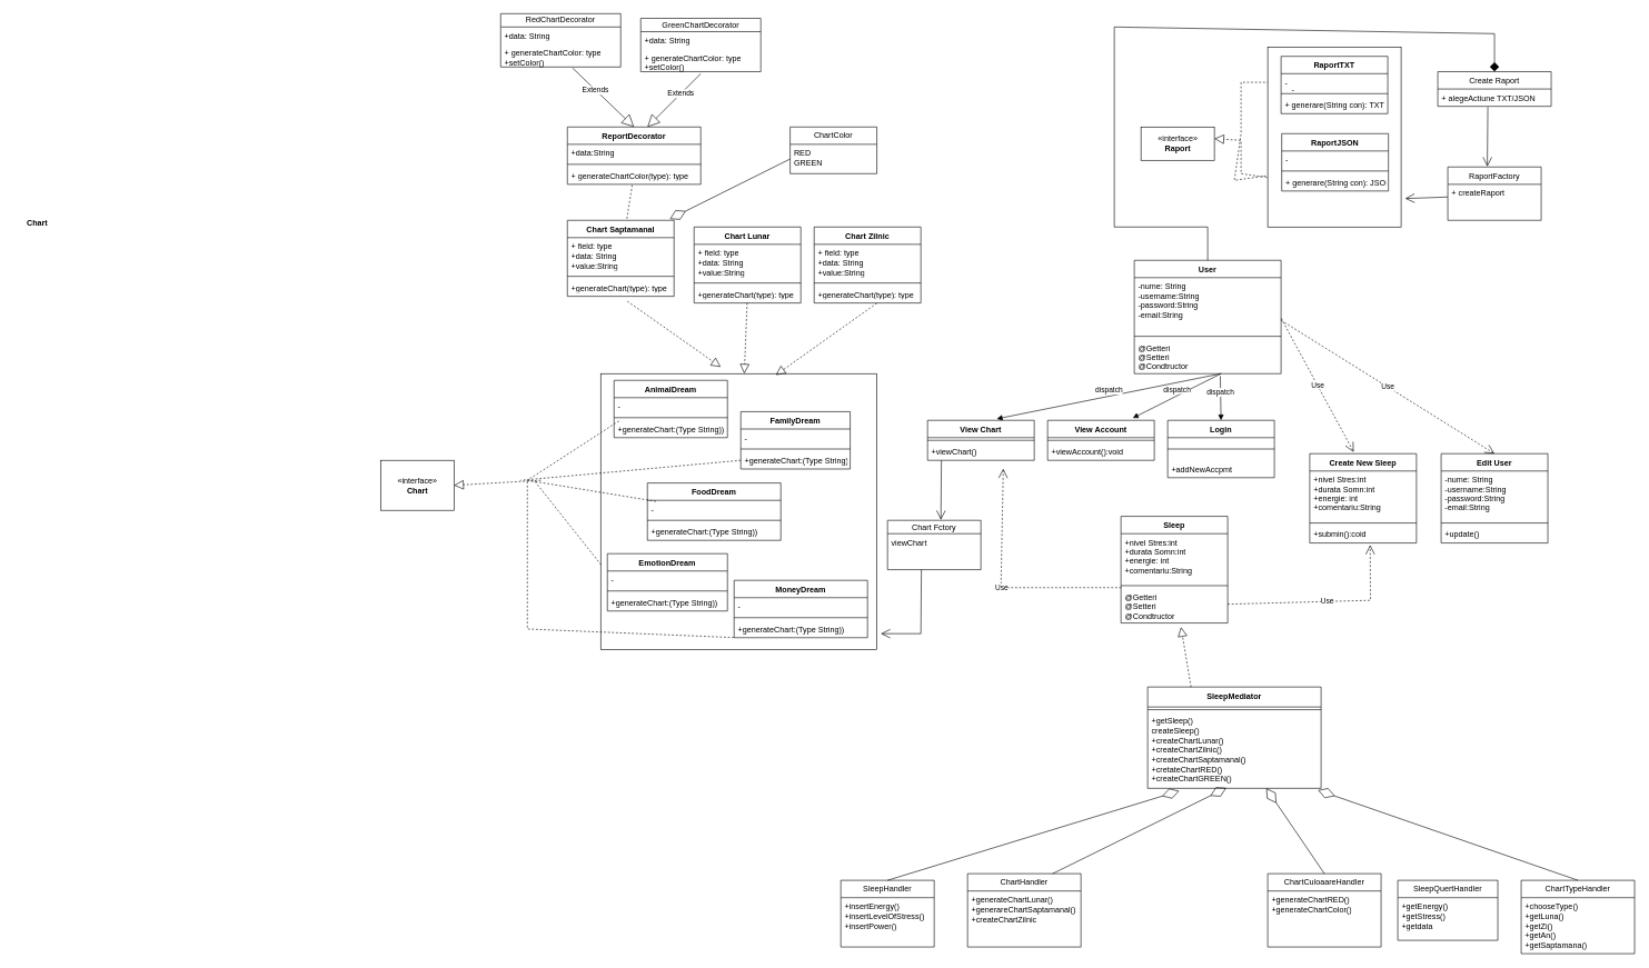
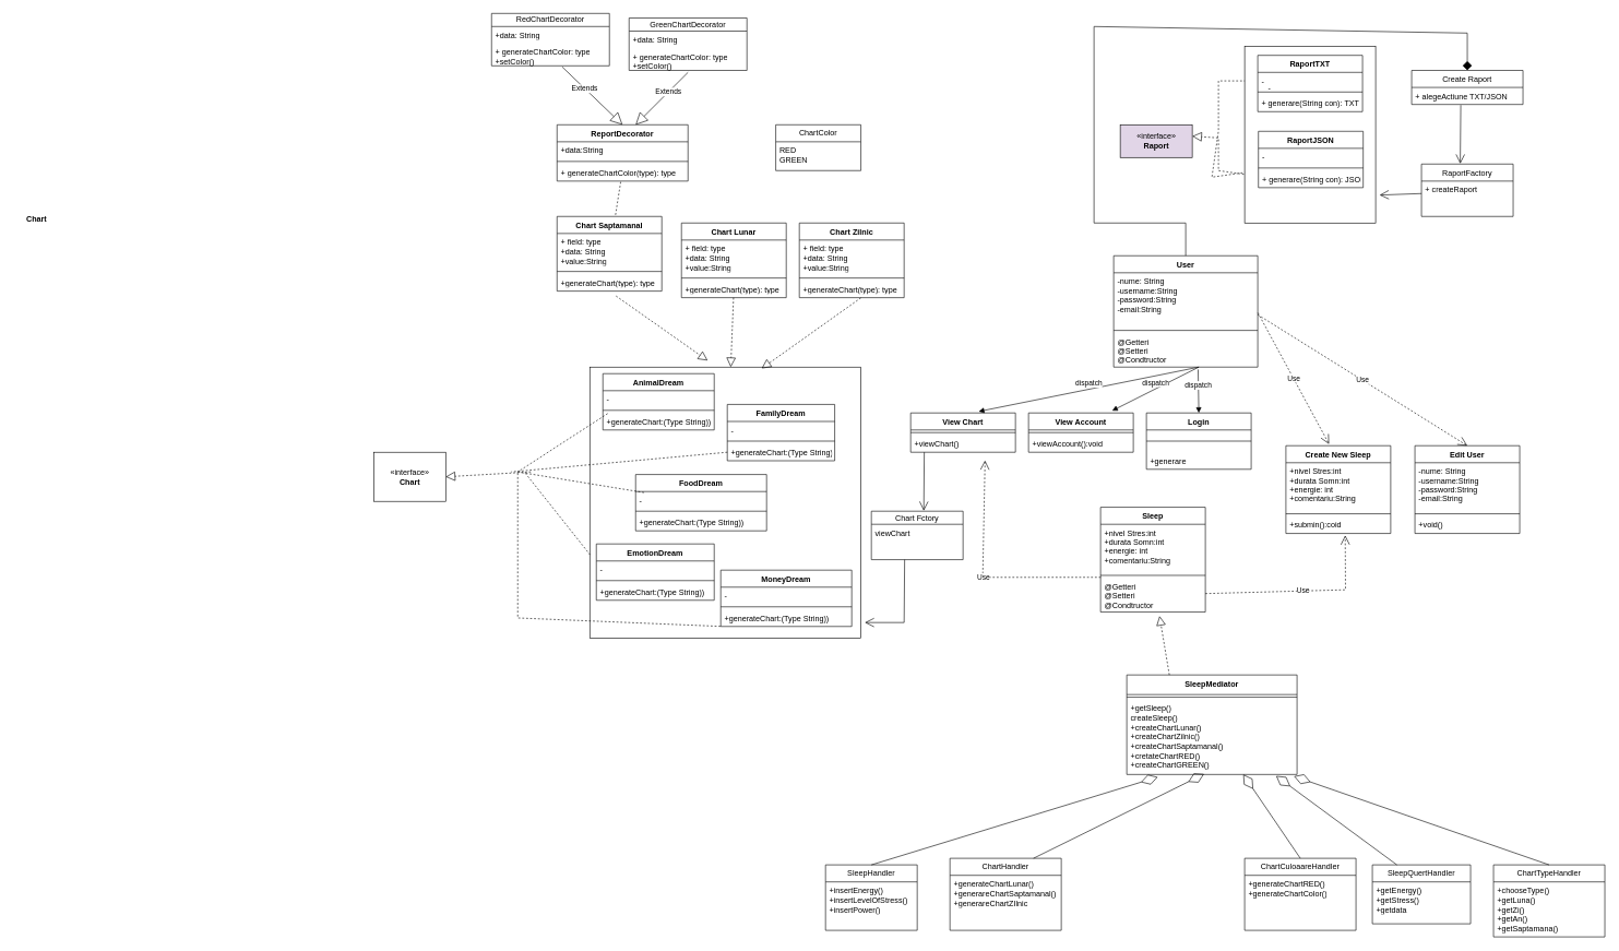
- <mxCell id="2" value="«interface»&lt;br&gt;&lt;b&gt;Raport&lt;/b&gt;" style="html=1;" parent="1" vertex="1"><mxGeometry x="1710" y="190" width="110" height="50" as="geometry" /></mxCell>
+ <mxCell id="2" value="«interface»&lt;br&gt;&lt;b&gt;Raport&lt;/b&gt;" style="html=1;fillColor=#e1d5e7;" parent="1" vertex="1"><mxGeometry x="1710" y="190" width="110" height="50" as="geometry" /></mxCell>
- <mxCell id="116" value="" style="endArrow=diamondThin;endFill=0;endSize=24;html=1;rounded=0;entryX=0.96;entryY=-0.018;entryDx=0;entryDy=0;entryPerimeter=0;exitX=0;exitY=0.5;exitDx=0;exitDy=0;" edge="1" parent="1" source="115" target="86"><mxGeometry width="160" relative="1" as="geometry"><mxPoint x="1030" y="350" as="sourcePoint" /><mxPoint x="1190" y="350" as="targetPoint" /></mxGeometry></mxCell>
- <mxCell id="27" value="+addNewAccpmt" style="text;strokeColor=none;fillColor=none;align=left;verticalAlign=top;spacingLeft=4;spacingRight=4;overflow=hidden;rotatable=0;points=[[0,0.5],[1,0.5]];portConstraint=eastwest;" parent="25" vertex="1"><mxGeometry y="60" width="160" height="26" as="geometry" /></mxCell>
+ <mxCell id="27" value="+generare" style="text;strokeColor=none;fillColor=none;align=left;verticalAlign=top;spacingLeft=4;spacingRight=4;overflow=hidden;rotatable=0;points=[[0,0.5],[1,0.5]];portConstraint=eastwest;" parent="25" vertex="1"><mxGeometry y="60" width="160" height="26" as="geometry" /></mxCell>
- <mxCell id="45" value="+update()" style="text;strokeColor=none;fillColor=none;align=left;verticalAlign=top;spacingLeft=4;spacingRight=4;overflow=hidden;rotatable=0;points=[[0,0.5],[1,0.5]];portConstraint=eastwest;" parent="42" vertex="1"><mxGeometry y="108" width="160" height="26" as="geometry" /></mxCell>
+ <mxCell id="45" value="+void()" style="text;strokeColor=none;fillColor=none;align=left;verticalAlign=top;spacingLeft=4;spacingRight=4;overflow=hidden;rotatable=0;points=[[0,0.5],[1,0.5]];portConstraint=eastwest;" parent="42" vertex="1"><mxGeometry y="108" width="160" height="26" as="geometry" /></mxCell>
+ <mxCell id="134" value="" style="endArrow=diamondThin;endFill=0;endSize=24;html=1;rounded=0;exitX=0.25;exitY=0;exitDx=0;exitDy=0;entryX=0.877;entryY=1.019;entryDx=0;entryDy=0;entryPerimeter=0;" edge="1" parent="1" source="126" target="119"><mxGeometry width="160" relative="1" as="geometry"><mxPoint x="2005" y="1330" as="sourcePoint" /><mxPoint x="1870" y="1180" as="targetPoint" /></mxGeometry></mxCell>
- <mxCell id="123" value="+generateChartLunar()&lt;br&gt;+generareChartSaptamanal()&lt;br&gt;+createChartZilnic" style="text;strokeColor=none;fillColor=none;align=left;verticalAlign=top;spacingLeft=4;spacingRight=4;overflow=hidden;rotatable=0;points=[[0,0.5],[1,0.5]];portConstraint=eastwest;whiteSpace=wrap;html=1;" vertex="1" parent="122"><mxGeometry y="26" width="170" height="84" as="geometry" /></mxCell>
+ <mxCell id="123" value="+generateChartLunar()&lt;br&gt;+generareChartSaptamanal()&lt;br&gt;+generareChartZIlnic" style="text;strokeColor=none;fillColor=none;align=left;verticalAlign=top;spacingLeft=4;spacingRight=4;overflow=hidden;rotatable=0;points=[[0,0.5],[1,0.5]];portConstraint=eastwest;whiteSpace=wrap;html=1;" vertex="1" parent="122"><mxGeometry y="26" width="170" height="84" as="geometry" /></mxCell>
